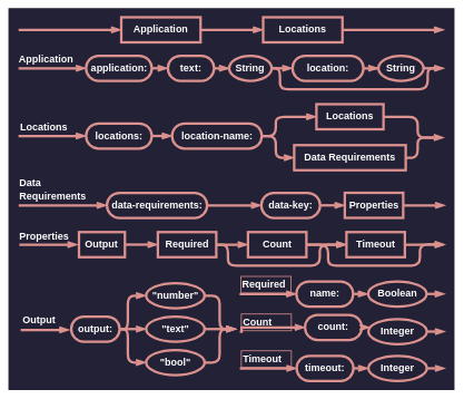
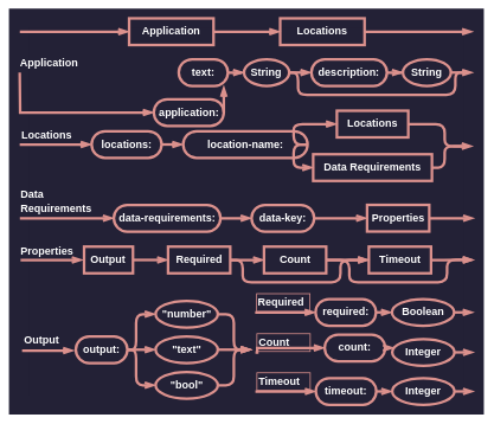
- <mxCell id="20" value="&lt;b style=&quot;border-color: var(--border-color);&quot;&gt;&lt;font style=&quot;border-color: var(--border-color);&quot;&gt;application:&lt;/font&gt;&lt;/b&gt;" style="rounded=1;whiteSpace=wrap;html=1;strokeColor=#DB918D;fontFamily=Helvetica;fontSize=12;fontColor=#FFFFFF;fillColor=none;arcSize=50;fontStyle=0;shadow=0;labelBackgroundColor=none;align=center;verticalAlign=middle;strokeWidth=3;container=0;" parent="2" vertex="1"><mxGeometry x="82.04" y="46" width="78.76" height="30" as="geometry" /></mxCell>
+ <mxCell id="20" value="&lt;b style=&quot;border-color: var(--border-color);&quot;&gt;&lt;font style=&quot;border-color: var(--border-color);&quot;&gt;application:&lt;/font&gt;&lt;/b&gt;" style="rounded=1;whiteSpace=wrap;html=1;strokeColor=#DB918D;fontFamily=Helvetica;fontSize=12;fontColor=#FFFFFF;fillColor=none;arcSize=50;fontStyle=0;shadow=0;labelBackgroundColor=none;align=center;verticalAlign=middle;strokeWidth=3;container=0;" parent="2" vertex="1"><mxGeometry x="152.04" y="91" width="78.76" height="30" as="geometry" /></mxCell>
- <mxCell id="29" value="&lt;b style=&quot;border-color: var(--border-color);&quot;&gt;&lt;font style=&quot;border-color: var(--border-color);&quot;&gt;location:&lt;/font&gt;&lt;/b&gt;" style="rounded=1;whiteSpace=wrap;html=1;strokeColor=#DB918D;fontFamily=Helvetica;fontSize=12;fontColor=#FFFFFF;fillColor=none;arcSize=50;fontStyle=0;shadow=0;labelBackgroundColor=none;verticalAlign=middle;strokeWidth=3;container=0;" parent="2" vertex="1"><mxGeometry x="329.41" y="46" width="85" height="30" as="geometry" /></mxCell>
+ <mxCell id="29" value="&lt;b style=&quot;border-color: var(--border-color);&quot;&gt;&lt;font style=&quot;border-color: var(--border-color);&quot;&gt;description:&lt;/font&gt;&lt;/b&gt;" style="rounded=1;whiteSpace=wrap;html=1;strokeColor=#DB918D;fontFamily=Helvetica;fontSize=12;fontColor=#FFFFFF;fillColor=none;arcSize=50;fontStyle=0;shadow=0;labelBackgroundColor=none;verticalAlign=middle;strokeWidth=3;container=0;" parent="2" vertex="1"><mxGeometry x="329.41" y="46" width="85" height="30" as="geometry" /></mxCell>
- <mxCell id="9" value="&lt;p&gt;&lt;font&gt;&lt;b&gt;location-name:&lt;/b&gt;&lt;/font&gt;&lt;/p&gt;" style="rounded=1;whiteSpace=wrap;html=1;arcSize=50;fontStyle=0;fillColor=none;strokeColor=#DB918D;labelBackgroundColor=none;fontColor=#FFFFFF;container=0;strokeWidth=3;" parent="2" vertex="1"><mxGeometry x="185.096" y="127" width="107.5" height="30" as="geometry" /></mxCell>
+ <mxCell id="9" value="&lt;p&gt;&lt;font&gt;&lt;b&gt;location-name:&lt;/b&gt;&lt;/font&gt;&lt;/p&gt;" style="rounded=1;whiteSpace=wrap;html=1;arcSize=50;fontStyle=0;fillColor=none;strokeColor=#DB918D;labelBackgroundColor=none;fontColor=#FFFFFF;container=0;strokeWidth=3;" parent="2" vertex="1"><mxGeometry x="185.096" y="127" width="140" height="30" as="geometry" /></mxCell>
- <mxCell id="35" value="&lt;font&gt;&lt;b&gt;data-key:&lt;/b&gt;&lt;/font&gt;" style="rounded=1;whiteSpace=wrap;html=1;strokeColor=#DB918D;fontFamily=Helvetica;fontSize=12;fontColor=#FFFFFF;fillColor=none;arcSize=50;fontStyle=0;shadow=0;labelBackgroundColor=none;align=center;verticalAlign=middle;strokeWidth=3;container=0;" parent="2" vertex="1"><mxGeometry x="292.07" y="210" width="70.41" height="30" as="geometry" /></mxCell>
+ <mxCell id="35" value="&lt;font&gt;&lt;b&gt;data-key:&lt;/b&gt;&lt;/font&gt;" style="rounded=1;whiteSpace=wrap;html=1;strokeColor=#DB918D;fontFamily=Helvetica;fontSize=12;fontColor=#FFFFFF;fillColor=none;arcSize=50;fontStyle=0;shadow=0;labelBackgroundColor=none;align=center;verticalAlign=middle;strokeWidth=3;container=0;" parent="2" vertex="1"><mxGeometry x="262.07" y="210" width="70.41" height="30" as="geometry" /></mxCell>
- <mxCell id="54" value="&lt;font&gt;&lt;b&gt;name:&lt;/b&gt;&lt;/font&gt;" style="rounded=1;whiteSpace=wrap;html=1;strokeColor=#DB918D;fontFamily=Helvetica;fontSize=12;fontColor=#FFFFFF;fillColor=none;arcSize=50;fontStyle=0;shadow=0;labelBackgroundColor=none;align=center;verticalAlign=middle;strokeWidth=3;container=0;" parent="2" vertex="1"><mxGeometry x="334.08" y="316" width="67.99" height="30" as="geometry" /></mxCell>
+ <mxCell id="54" value="&lt;font&gt;&lt;b&gt;required:&lt;/b&gt;&lt;/font&gt;" style="rounded=1;whiteSpace=wrap;html=1;strokeColor=#DB918D;fontFamily=Helvetica;fontSize=12;fontColor=#FFFFFF;fillColor=none;arcSize=50;fontStyle=0;shadow=0;labelBackgroundColor=none;align=center;verticalAlign=middle;strokeWidth=3;container=0;" parent="2" vertex="1"><mxGeometry x="334.08" y="316" width="67.99" height="30" as="geometry" /></mxCell>
